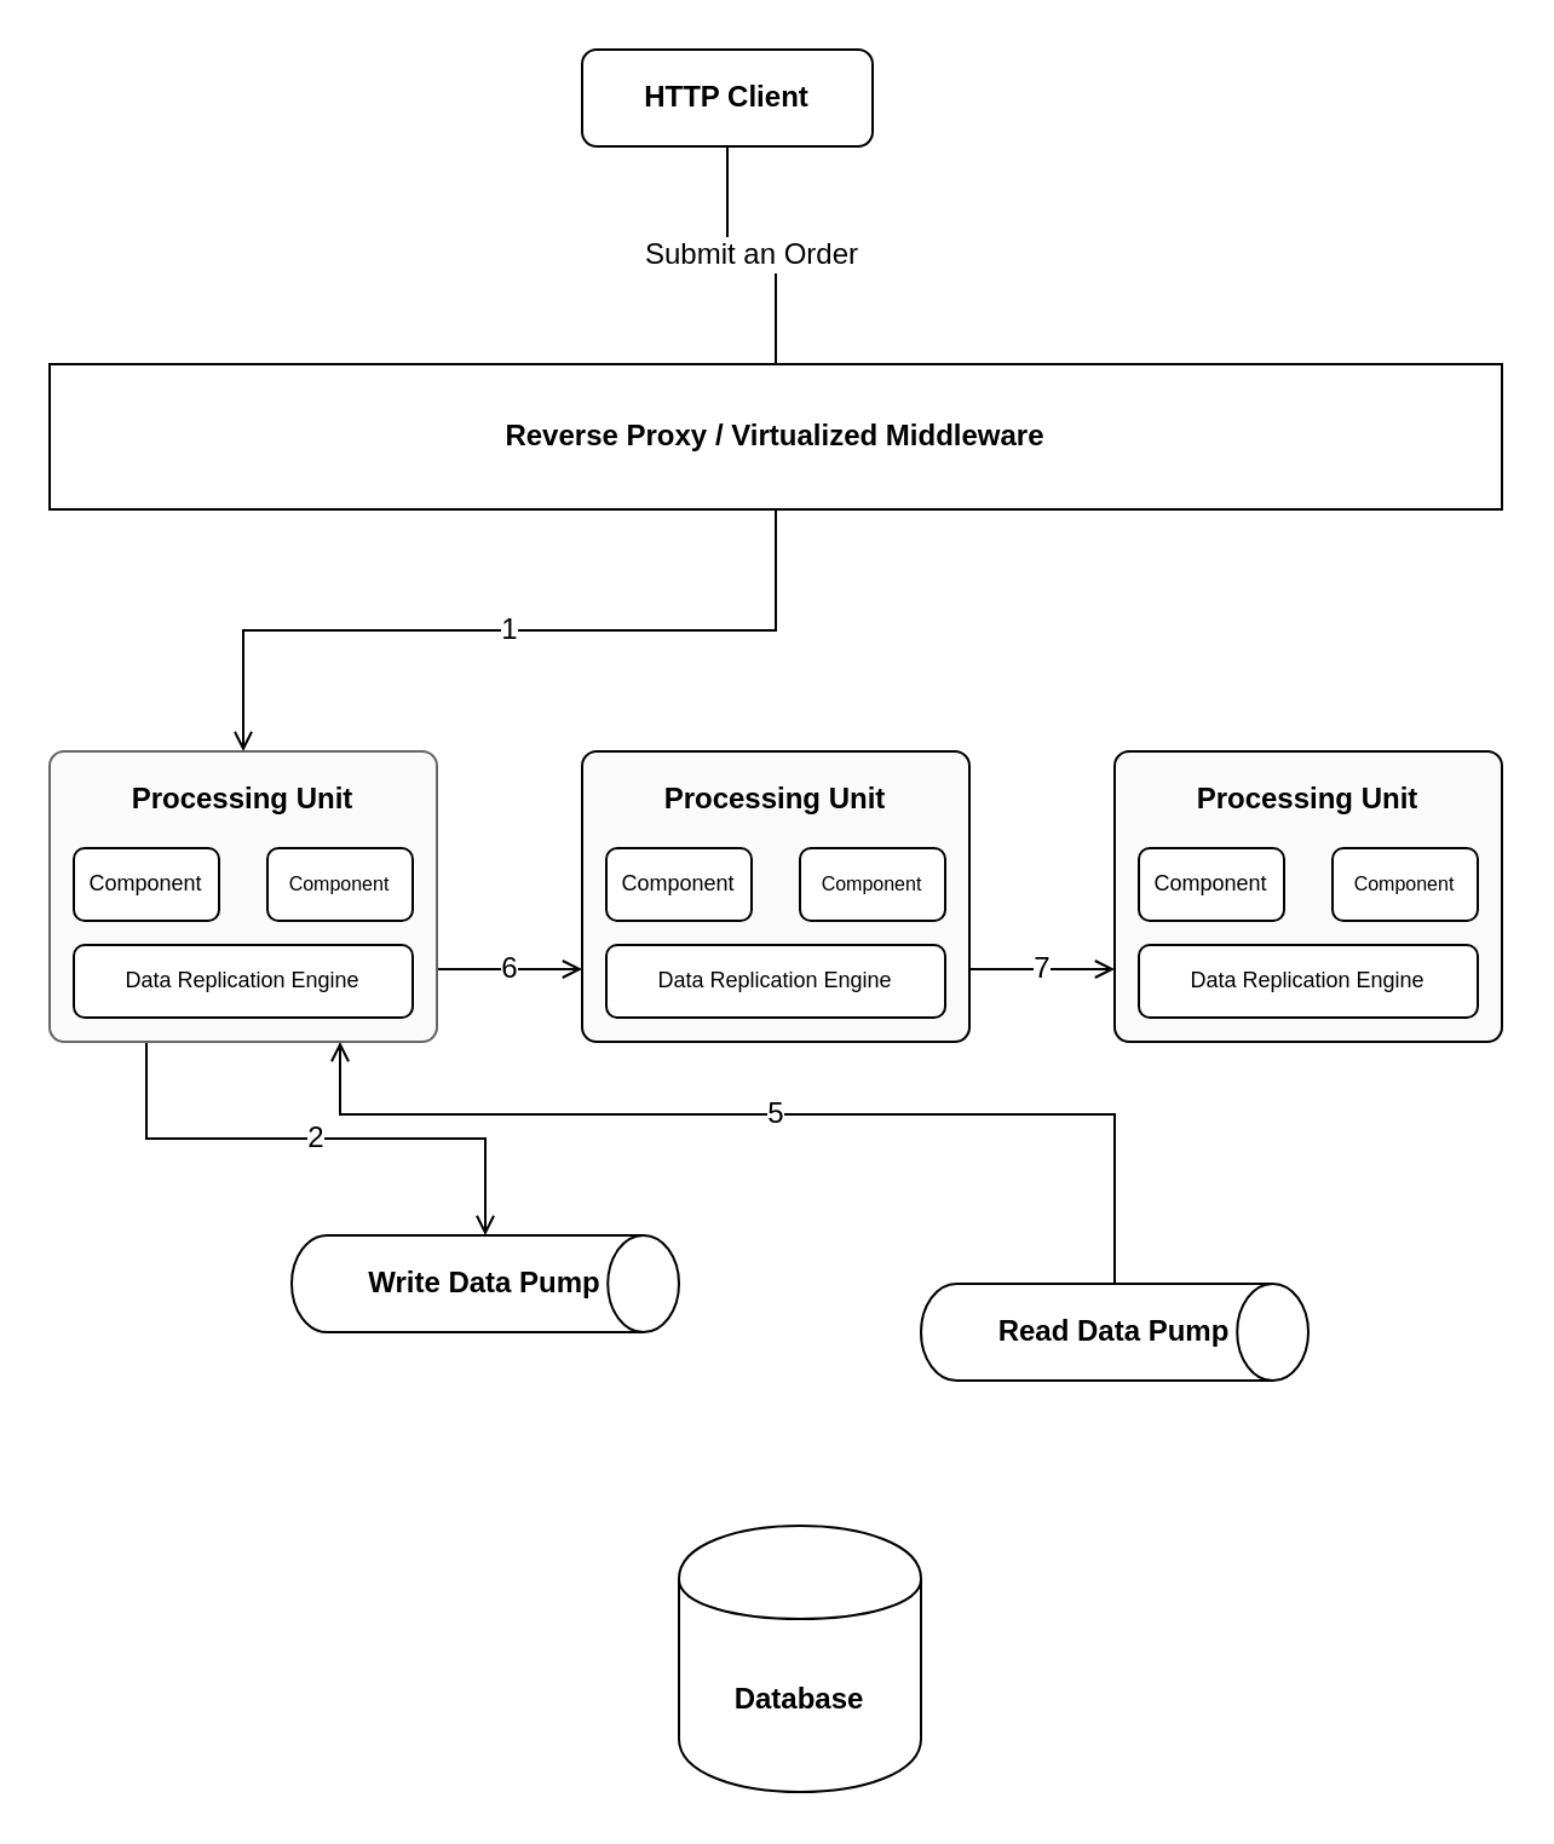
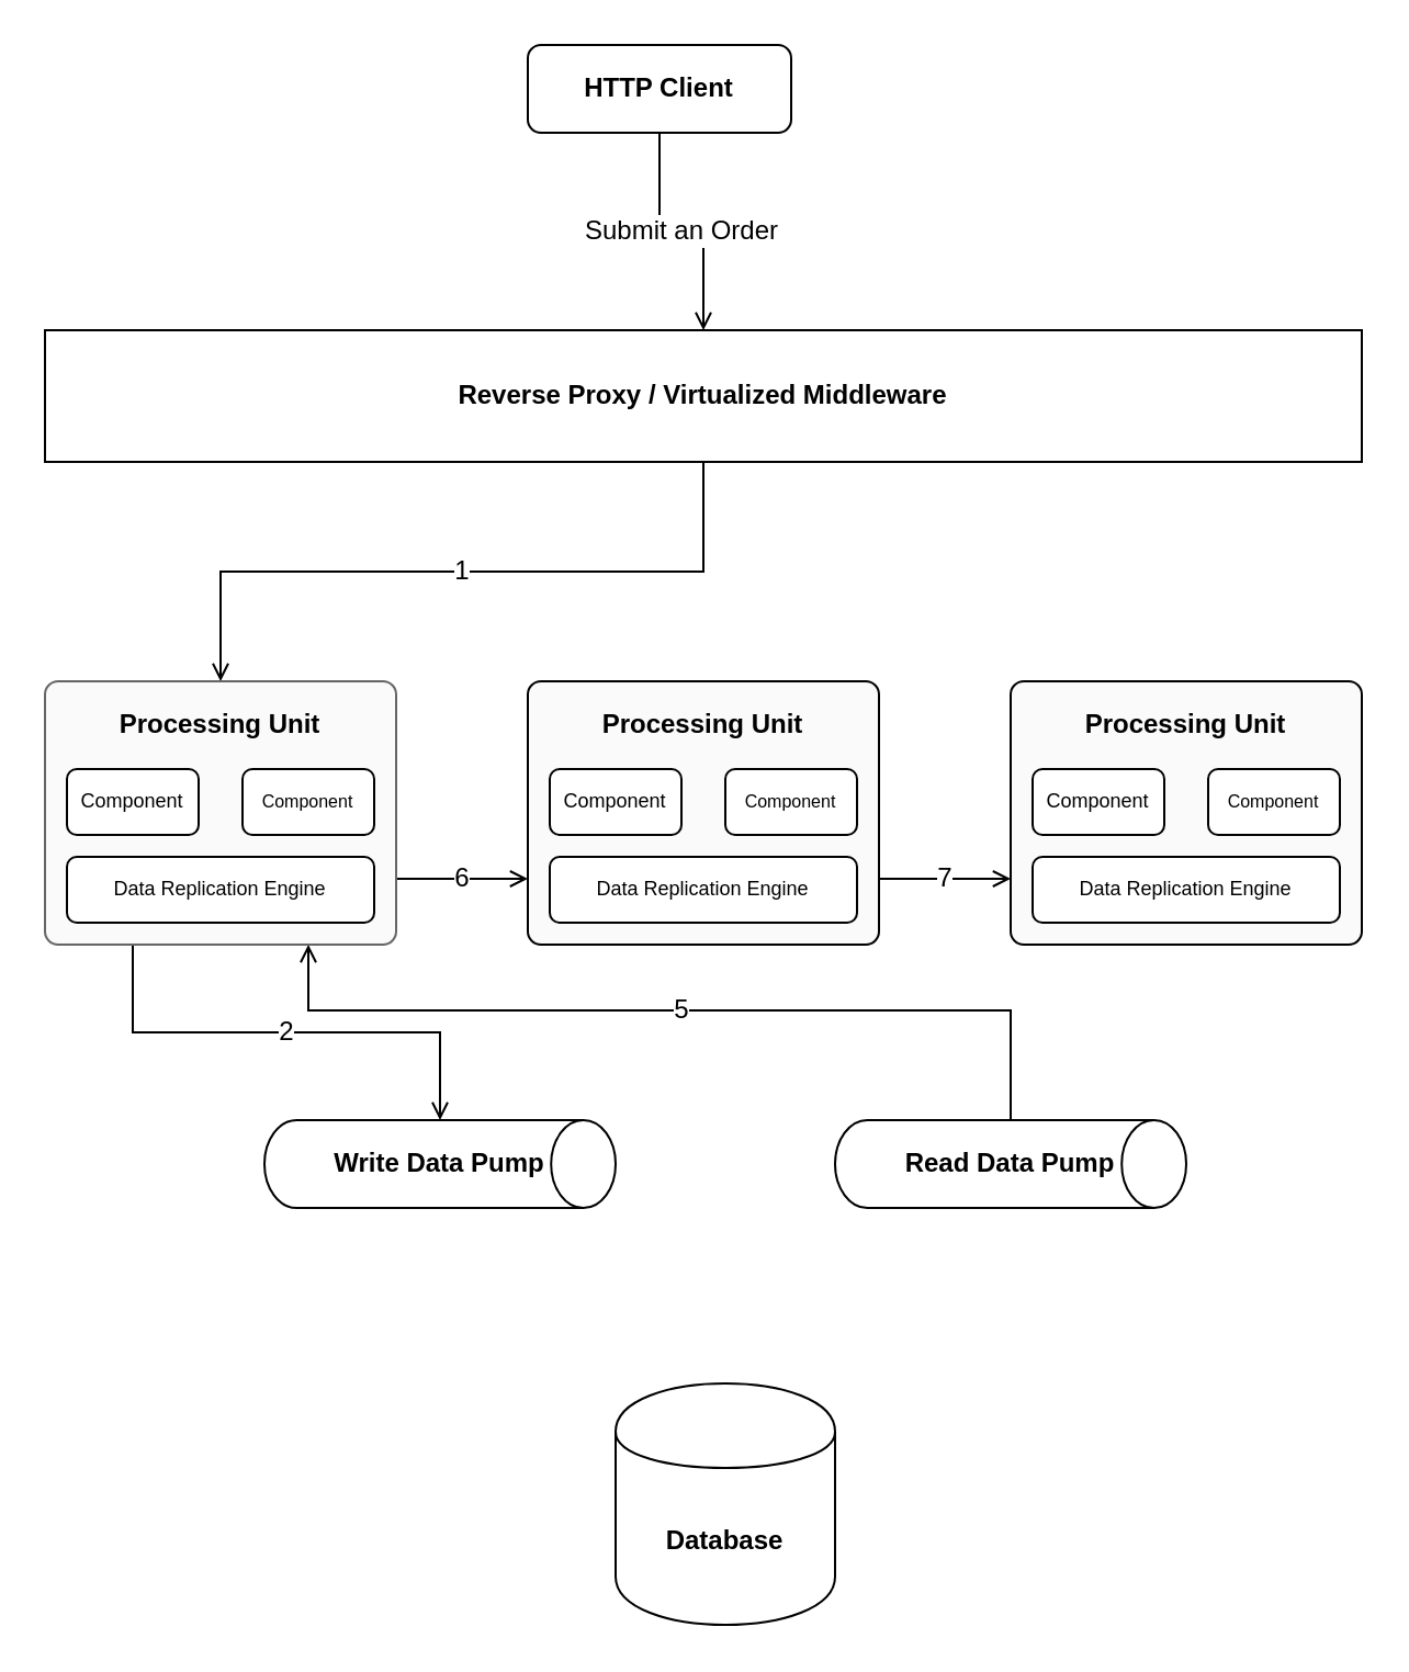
- <mxCell id="2" value="Submit an Order" style="edgeStyle=orthogonalEdgeStyle;rounded=0;orthogonalLoop=1;jettySize=auto;html=1;entryX=0.5;entryY=0;entryDx=0;entryDy=0;fontSize=12;endArrow=none;endFill=0;" edge="1" parent="1" source="3" target="5"><mxGeometry relative="1" as="geometry" /></mxCell>
+ <mxCell id="2" value="Submit an Order" style="edgeStyle=orthogonalEdgeStyle;rounded=0;orthogonalLoop=1;jettySize=auto;html=1;entryX=0.5;entryY=0;entryDx=0;entryDy=0;fontSize=12;endArrow=open;endFill=0;" edge="1" parent="1" source="3" target="5"><mxGeometry relative="1" as="geometry" /></mxCell>
- <mxCell id="8" value="Read Data Pump" style="strokeWidth=1;html=1;shape=mxgraph.flowchart.direct_data;whiteSpace=wrap;fillColor=none;fontSize=12;fontStyle=1" vertex="1" parent="1"><mxGeometry x="380" y="530" width="160" height="40" as="geometry" /></mxCell>
+ <mxCell id="8" value="Read Data Pump" style="strokeWidth=1;html=1;shape=mxgraph.flowchart.direct_data;whiteSpace=wrap;fillColor=none;fontSize=12;fontStyle=1" vertex="1" parent="1"><mxGeometry x="380" y="510" width="160" height="40" as="geometry" /></mxCell>
